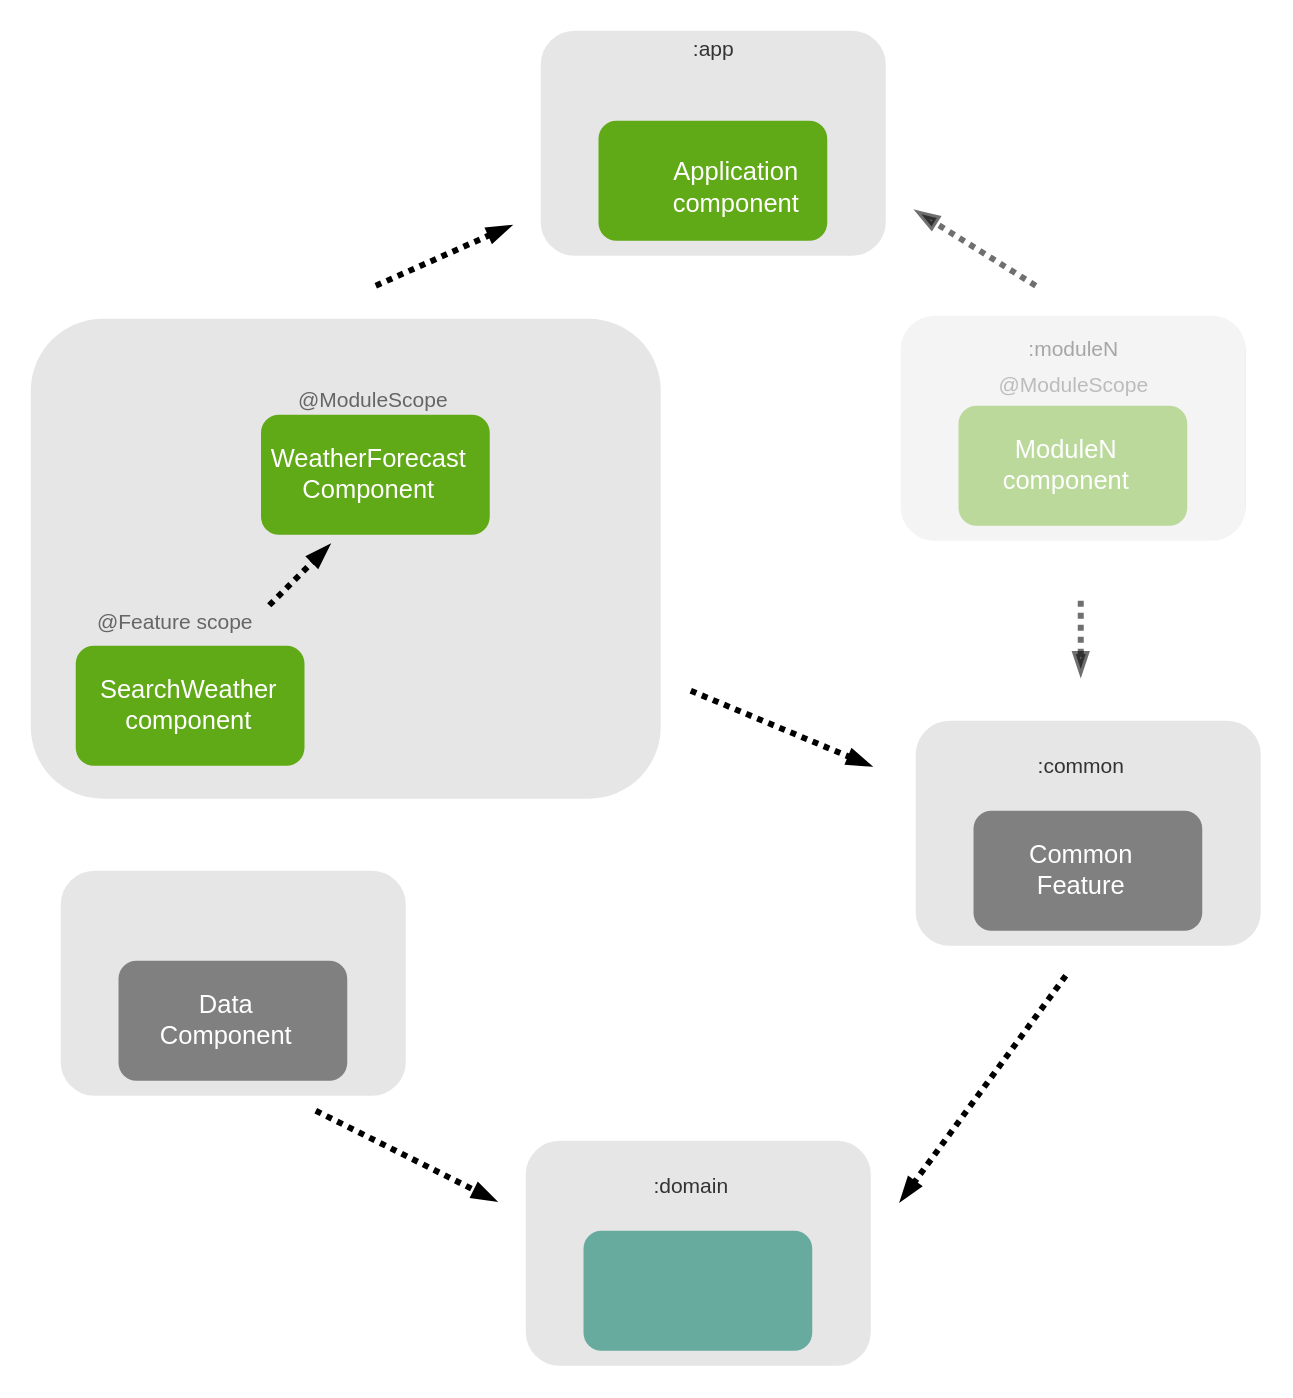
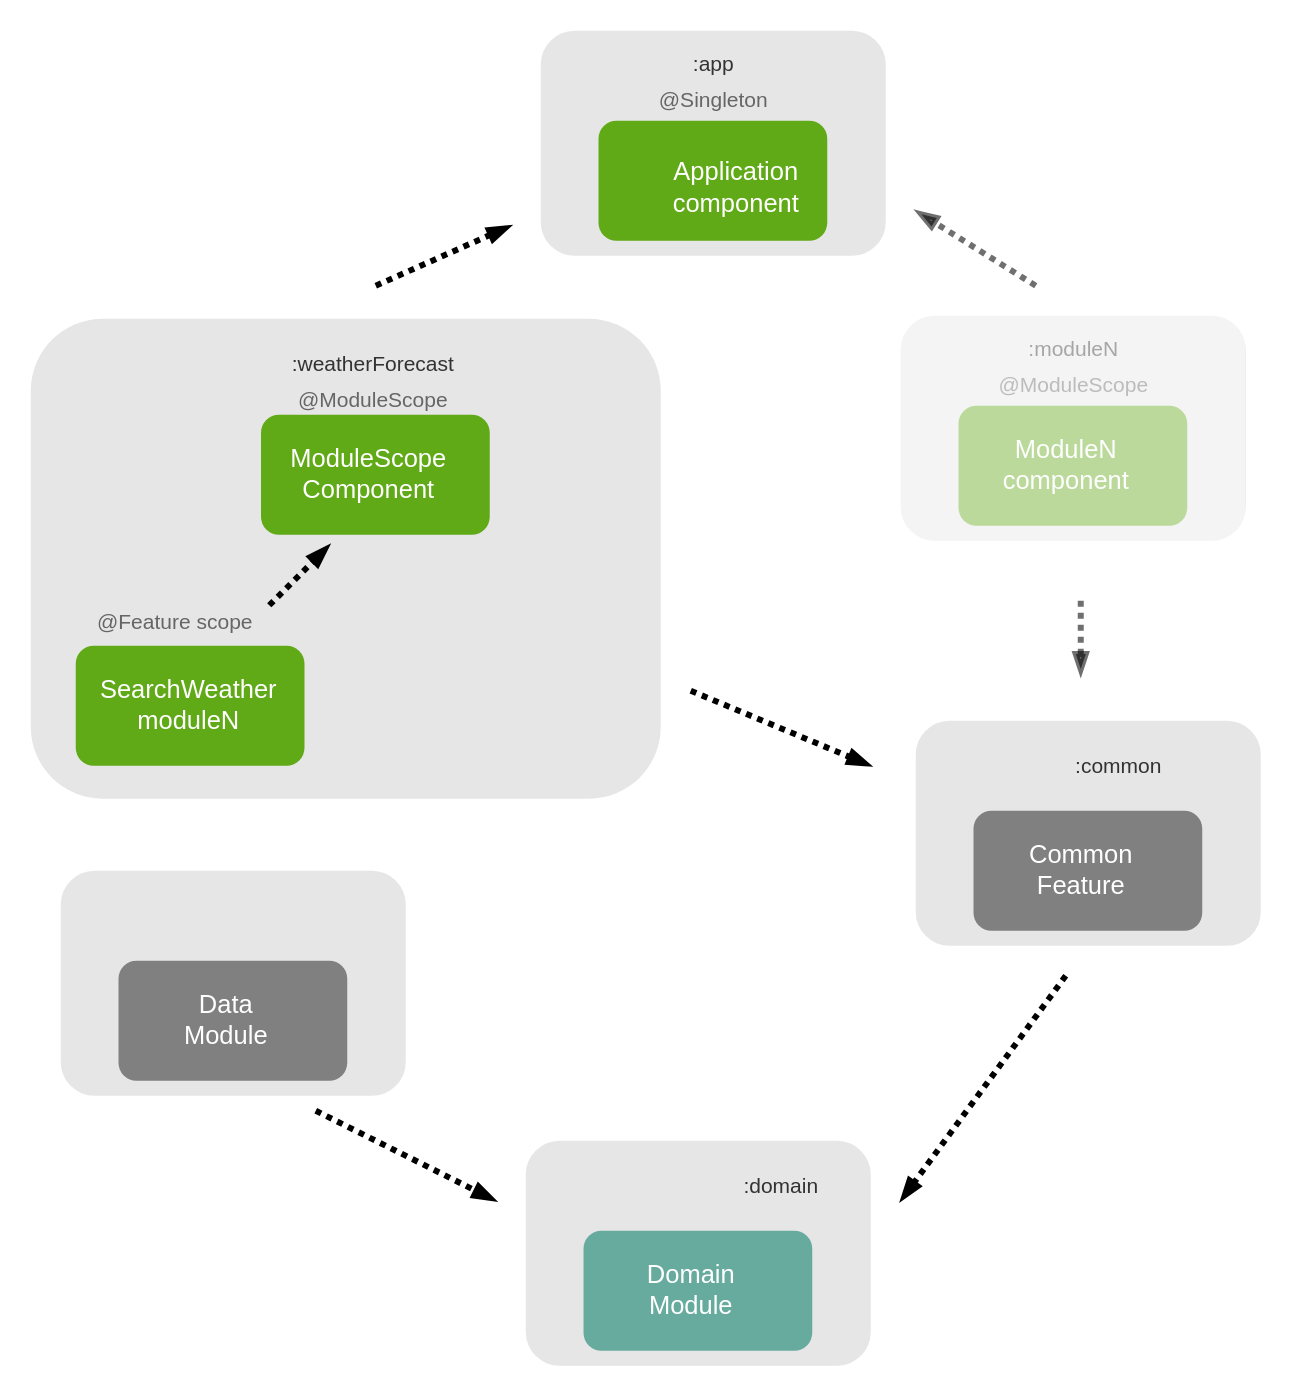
- <mxCell id="5" value=":app" style="text;html=1;align=center;verticalAlign=middle;resizable=0;points=[];autosize=1;strokeColor=none;fontSize=14;fontColor=#333333;" vertex="1" parent="2"><mxGeometry x="95" y="2" width="40" height="20" as="geometry" /></mxCell>
+ <mxCell id="5" value=":app" style="text;html=1;align=center;verticalAlign=middle;resizable=0;points=[];autosize=1;strokeColor=none;fontSize=14;fontColor=#333333;" vertex="1" parent="2"><mxGeometry x="95" y="12" width="40" height="20" as="geometry" /></mxCell>
+ <mxCell id="6" value="@Singleton" style="text;html=1;align=center;verticalAlign=middle;resizable=0;points=[];autosize=1;fontColor=#666666;fontSize=14;" vertex="1" parent="2"><mxGeometry x="70" y="36" width="90" height="20" as="geometry" /></mxCell>
+ <mxCell id="13" value=":weatherForecast" style="text;html=1;align=center;verticalAlign=middle;resizable=0;points=[];autosize=1;strokeColor=none;fontSize=14;fontColor=#333333;" vertex="1" parent="11"><mxGeometry x="18" width="120" height="20" as="geometry" /></mxCell>
- <mxCell id="15" value="WeatherForecast&lt;br&gt;Component" style="text;html=1;align=center;verticalAlign=middle;resizable=0;points=[];autosize=1;strokeColor=none;fontColor=#FFFFFF;fontSize=17;" vertex="1" parent="11"><mxGeometry y="59" width="150" height="50" as="geometry" /></mxCell>
+ <mxCell id="15" value="ModuleScope&lt;br&gt;Component" style="text;html=1;align=center;verticalAlign=middle;resizable=0;points=[];autosize=1;strokeColor=none;fontColor=#FFFFFF;fontSize=17;" vertex="1" parent="11"><mxGeometry y="59" width="150" height="50" as="geometry" /></mxCell>
- <mxCell id="16" value="SearchWeather&lt;br&gt;component" style="text;html=1;align=center;verticalAlign=middle;resizable=0;points=[];autosize=1;strokeColor=none;fontColor=#FFFFFF;fontSize=17;" vertex="1" parent="8"><mxGeometry x="-20" y="213" width="130" height="50" as="geometry" /></mxCell>
+ <mxCell id="16" value="SearchWeather&lt;br&gt;moduleN" style="text;html=1;align=center;verticalAlign=middle;resizable=0;points=[];autosize=1;strokeColor=none;fontColor=#FFFFFF;fontSize=17;" vertex="1" parent="8"><mxGeometry x="-20" y="213" width="130" height="50" as="geometry" /></mxCell>
- <mxCell id="29" value=":common" style="text;html=1;align=center;verticalAlign=middle;resizable=0;points=[];autosize=1;strokeColor=none;fontSize=14;fontColor=#333333;" vertex="1" parent="26"><mxGeometry x="75" y="20" width="70" height="20" as="geometry" /></mxCell>
+ <mxCell id="29" value=":common" style="text;html=1;align=center;verticalAlign=middle;resizable=0;points=[];autosize=1;strokeColor=none;fontSize=14;fontColor=#333333;" vertex="1" parent="26"><mxGeometry x="100" y="20" width="70" height="20" as="geometry" /></mxCell>
- <mxCell id="25" value="Data&lt;br&gt;Component" style="text;html=1;align=center;verticalAlign=middle;resizable=0;points=[];autosize=1;strokeColor=none;fontColor=#FFFFFF;fontSize=17;" vertex="1" parent="22"><mxGeometry x="75" y="75" width="70" height="50" as="geometry" /></mxCell>
+ <mxCell id="25" value="Data&lt;br&gt;Module" style="text;html=1;align=center;verticalAlign=middle;resizable=0;points=[];autosize=1;strokeColor=none;fontColor=#FFFFFF;fontSize=17;" vertex="1" parent="22"><mxGeometry x="75" y="75" width="70" height="50" as="geometry" /></mxCell>
- <mxCell id="20" value=":domain" style="text;html=1;align=center;verticalAlign=middle;resizable=0;points=[];autosize=1;strokeColor=none;fontSize=14;fontColor=#333333;" vertex="1" parent="17"><mxGeometry x="75" y="20" width="70" height="20" as="geometry" /></mxCell>
+ <mxCell id="20" value=":domain" style="text;html=1;align=center;verticalAlign=middle;resizable=0;points=[];autosize=1;strokeColor=none;fontSize=14;fontColor=#333333;" vertex="1" parent="17"><mxGeometry x="135" y="20" width="70" height="20" as="geometry" /></mxCell>
+ <mxCell id="21" value="Domain&lt;br&gt;Module" style="text;html=1;align=center;verticalAlign=middle;resizable=0;points=[];autosize=1;strokeColor=none;fontColor=#FFFFFF;fontSize=17;" vertex="1" parent="17"><mxGeometry x="75" y="75" width="70" height="50" as="geometry" /></mxCell>
